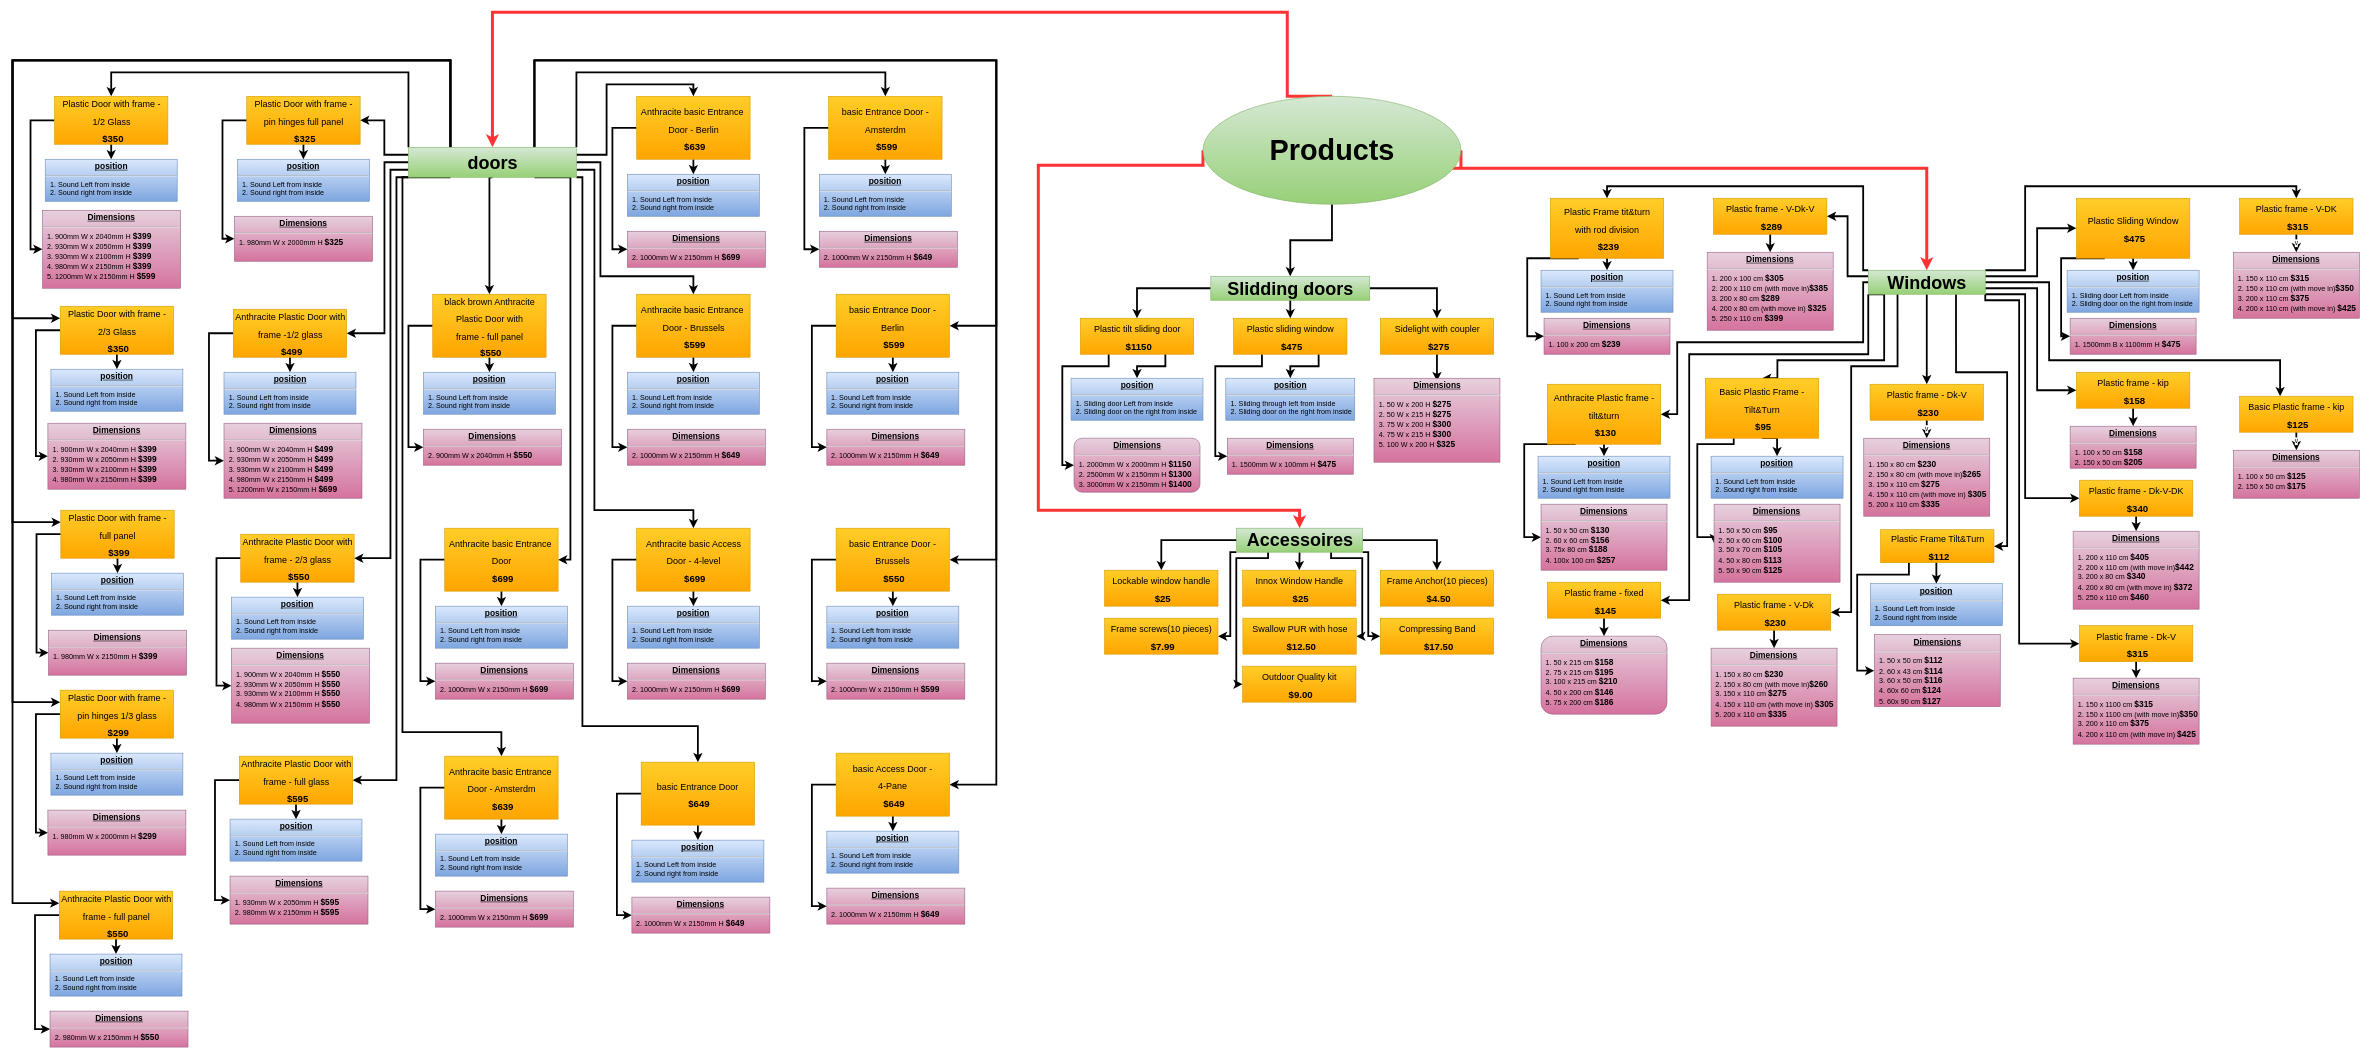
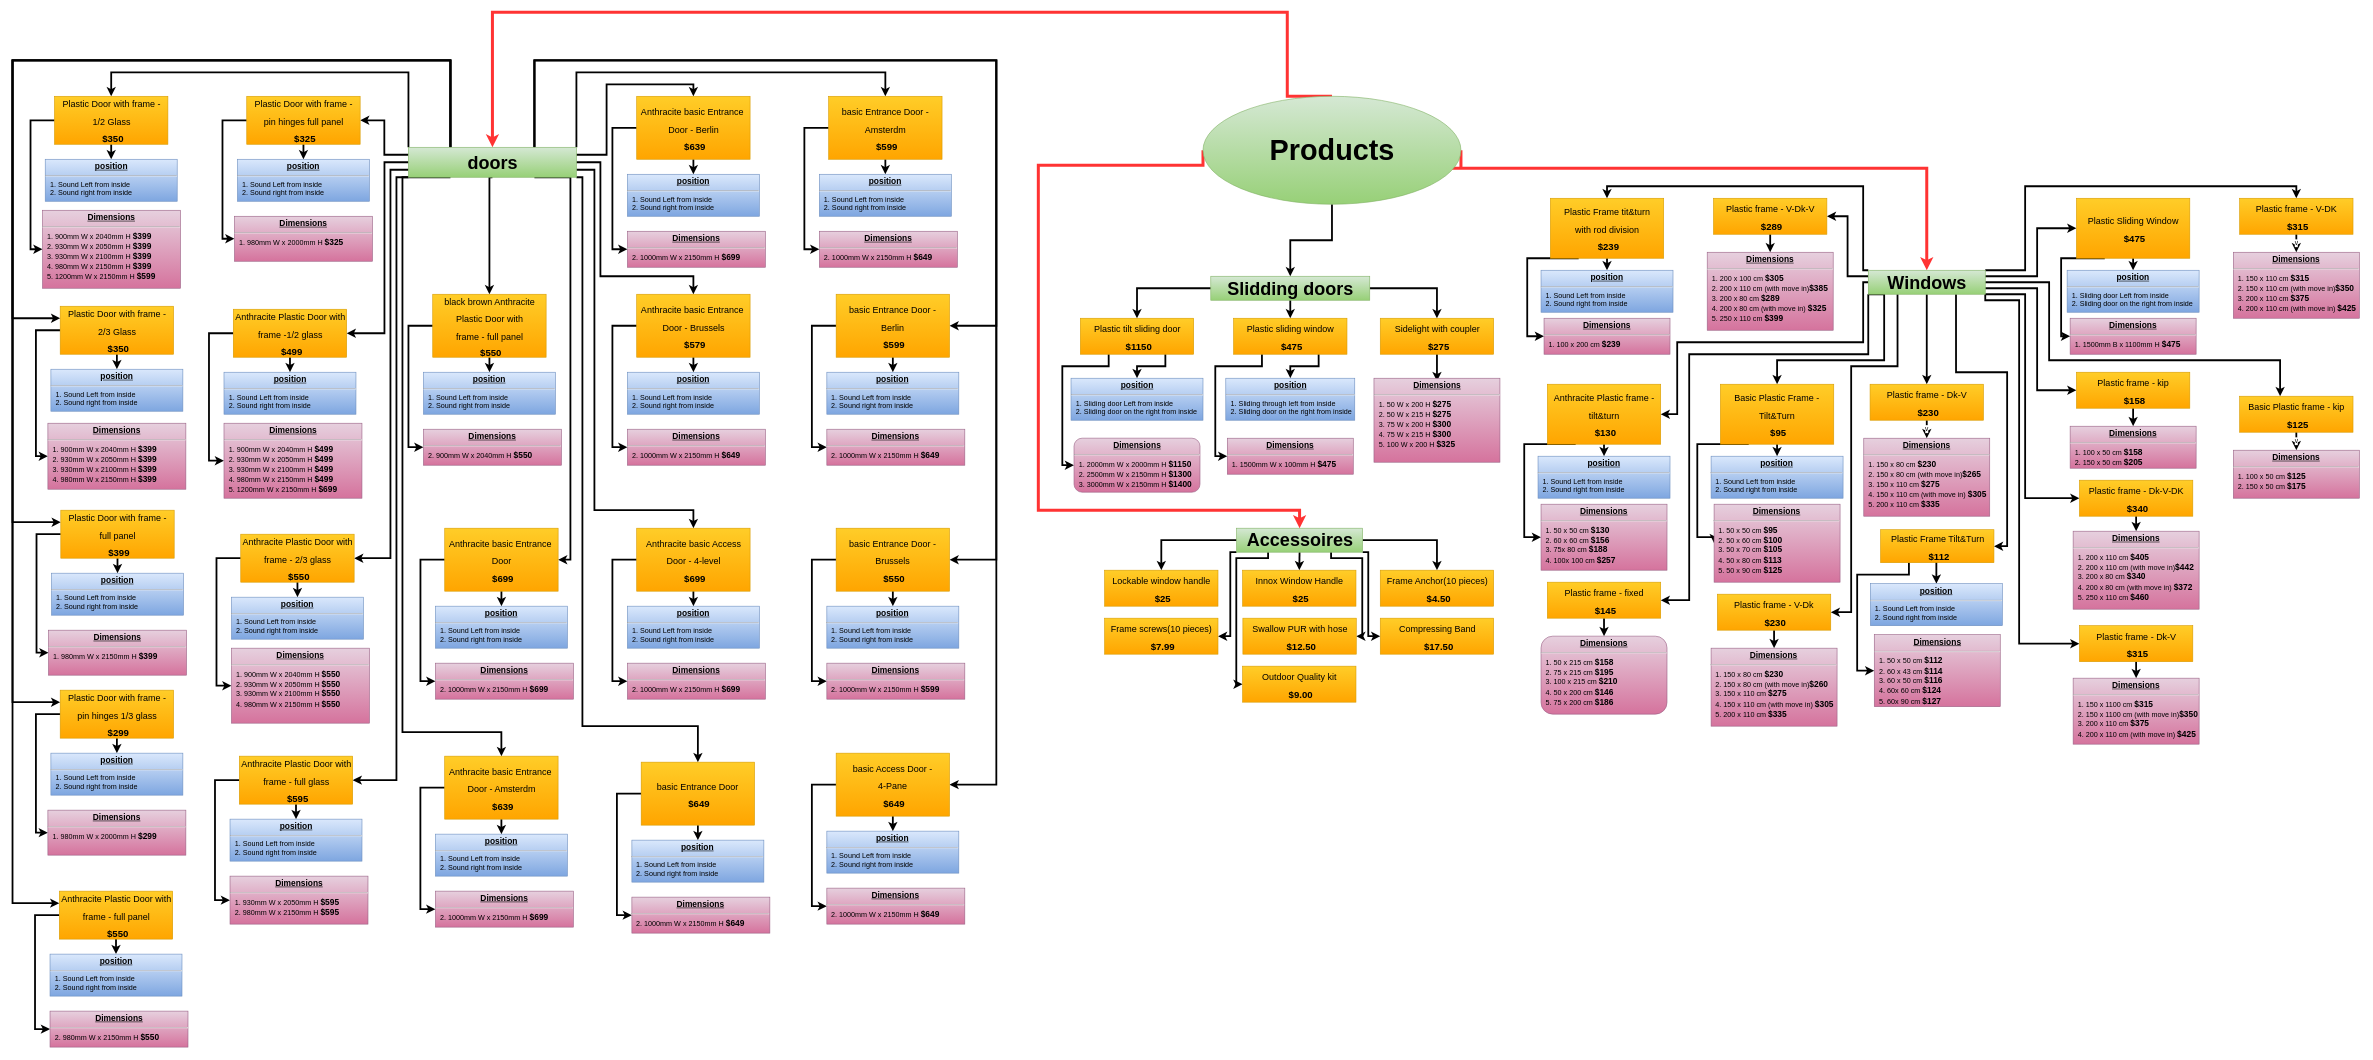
- <mxCell id="194" value="&lt;font style=&quot;&quot;&gt;&lt;font style=&quot;font-size: 15px; font-weight: normal;&quot;&gt;Anthracite basic Entrance&amp;nbsp;&lt;br&gt;Door - Brussels&lt;/font&gt;&lt;br&gt;&lt;span style=&quot;font-size: 16px;&quot;&gt;&amp;nbsp;$599&lt;/span&gt;&lt;/font&gt;" style="text;strokeColor=#d79b00;fillColor=#ffcd28;html=1;fontSize=24;fontStyle=1;verticalAlign=middle;align=center;gradientColor=#ffa500;" parent="1" vertex="1"><mxGeometry x="1060.5" y="490" width="189" height="105" as="geometry" /></mxCell>
+ <mxCell id="194" value="&lt;font style=&quot;&quot;&gt;&lt;font style=&quot;font-size: 15px; font-weight: normal;&quot;&gt;Anthracite basic Entrance&amp;nbsp;&lt;br&gt;Door - Brussels&lt;/font&gt;&lt;br&gt;&lt;span style=&quot;font-size: 16px;&quot;&gt;&amp;nbsp;$579&lt;/span&gt;&lt;/font&gt;" style="text;strokeColor=#d79b00;fillColor=#ffcd28;html=1;fontSize=24;fontStyle=1;verticalAlign=middle;align=center;gradientColor=#ffa500;" parent="1" vertex="1"><mxGeometry x="1060.5" y="490" width="189" height="105" as="geometry" /></mxCell>
- <mxCell id="72" value="&lt;font style=&quot;line-height: 0.7;&quot;&gt;&lt;span style=&quot;font-size: 15px; font-weight: 400;&quot;&gt;Basic Plastic Frame - &lt;br&gt;Tilt&amp;amp;Turn&lt;/span&gt;&lt;br&gt;&lt;span style=&quot;font-size: 16px;&quot;&gt;&amp;nbsp;$95&lt;/span&gt;&lt;/font&gt;" style="text;strokeColor=#d79b00;fillColor=#ffcd28;html=1;fontSize=24;fontStyle=1;verticalAlign=middle;align=center;gradientColor=#ffa500;" parent="1" vertex="1"><mxGeometry x="2841.97" y="630" width="189" height="100" as="geometry" /></mxCell>
+ <mxCell id="72" value="&lt;font style=&quot;line-height: 0.7;&quot;&gt;&lt;span style=&quot;font-size: 15px; font-weight: 400;&quot;&gt;Basic Plastic Frame - &lt;br&gt;Tilt&amp;amp;Turn&lt;/span&gt;&lt;br&gt;&lt;span style=&quot;font-size: 16px;&quot;&gt;&amp;nbsp;$95&lt;/span&gt;&lt;/font&gt;" style="text;strokeColor=#d79b00;fillColor=#ffcd28;html=1;fontSize=24;fontStyle=1;verticalAlign=middle;align=center;gradientColor=#ffa500;" parent="1" vertex="1"><mxGeometry x="2866.97" y="640" width="189" height="100" as="geometry" /></mxCell>
